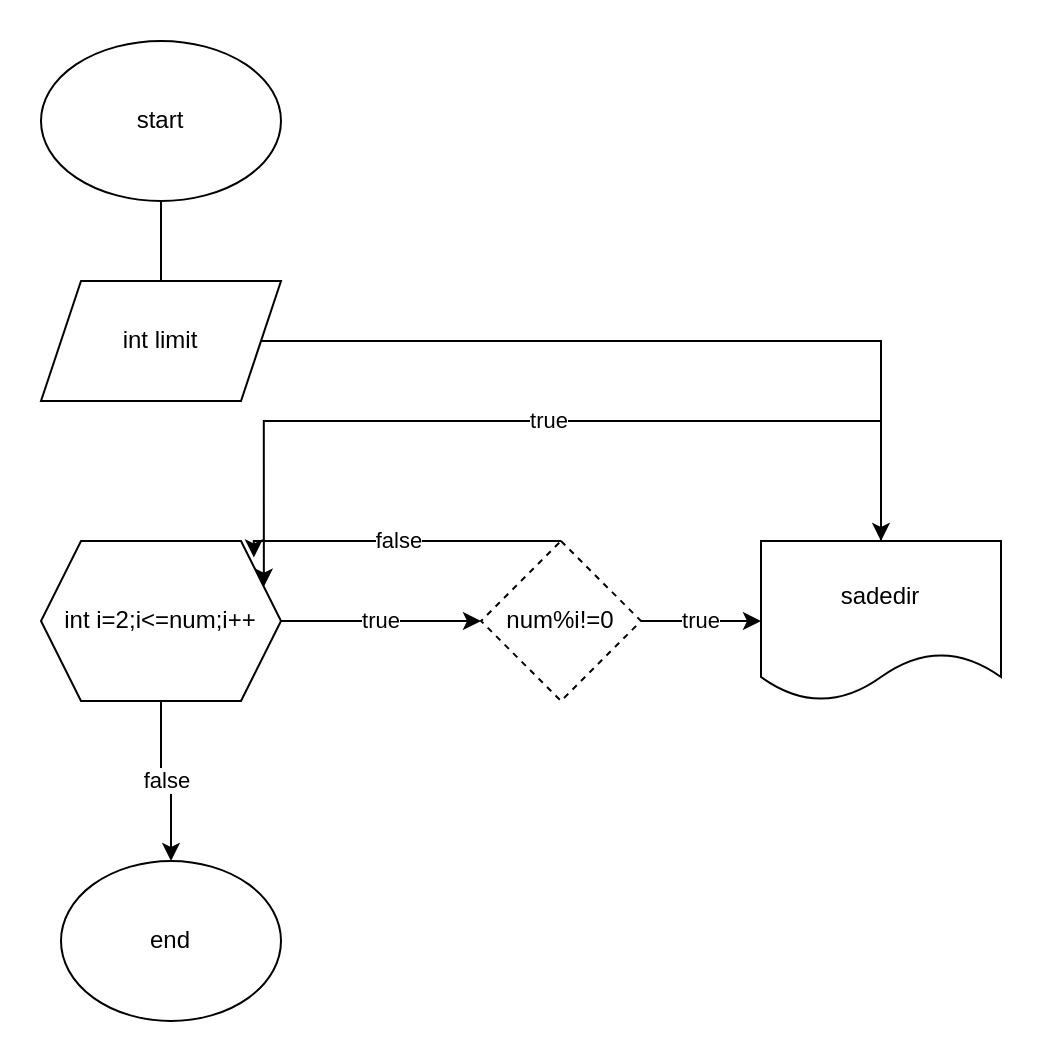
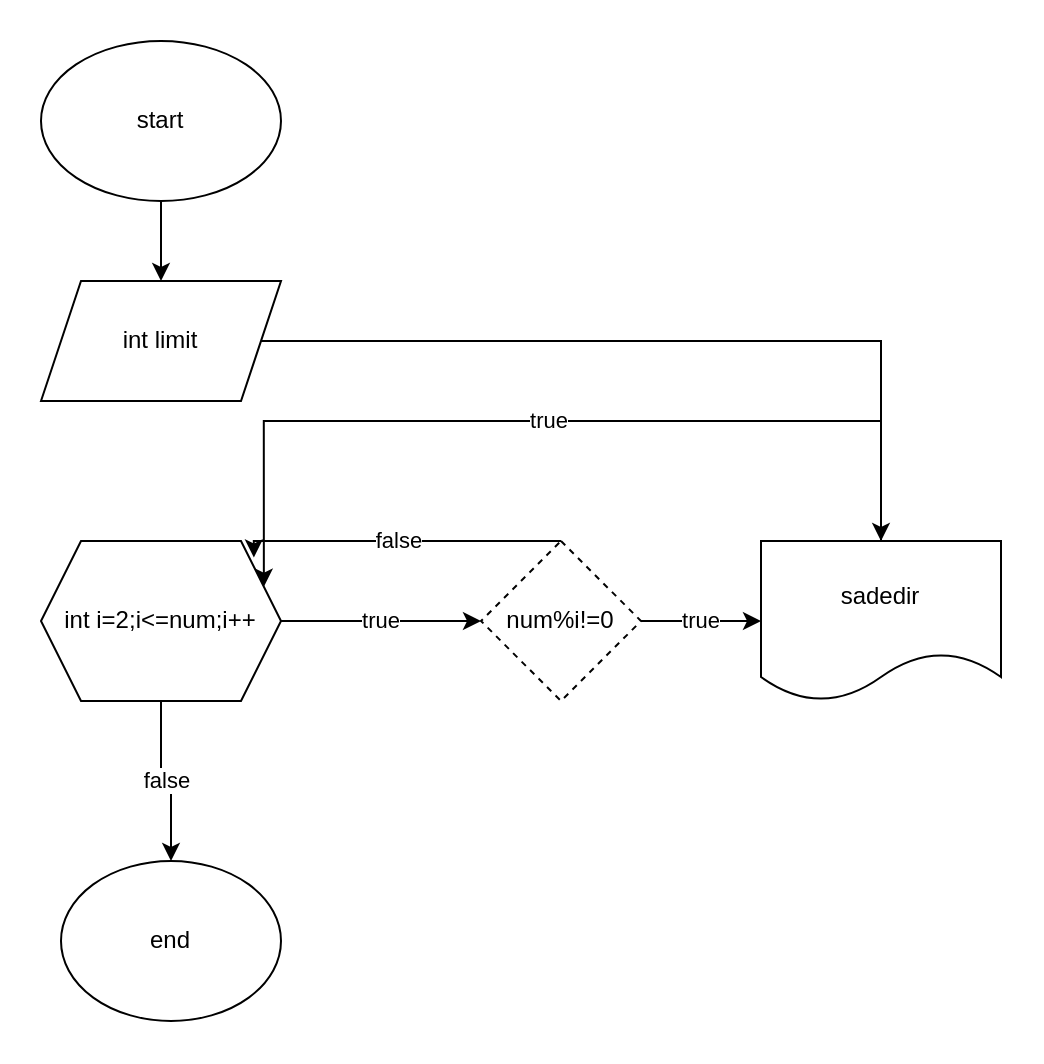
- <mxCell id="2" value="" style="edgeStyle=orthogonalEdgeStyle;rounded=0;orthogonalLoop=1;jettySize=auto;html=1;endArrow=none;" edge="1" parent="1" source="3" target="5"><mxGeometry relative="1" as="geometry" /></mxCell>
+ <mxCell id="2" value="" style="edgeStyle=orthogonalEdgeStyle;rounded=0;orthogonalLoop=1;jettySize=auto;html=1;" edge="1" parent="1" source="3" target="5"><mxGeometry relative="1" as="geometry" /></mxCell>
